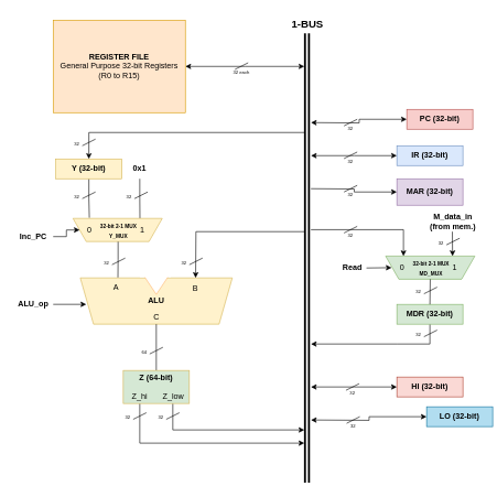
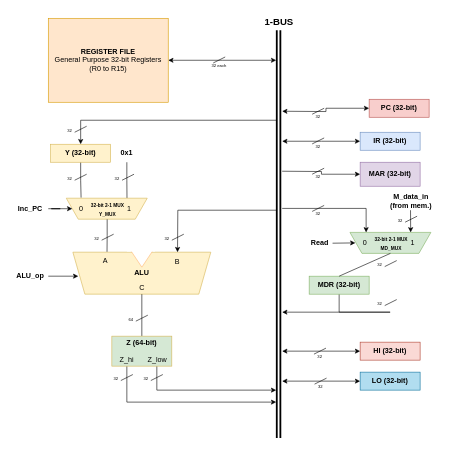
- <mxCell id="57" value="&lt;span style=&quot;font-size: 12px&quot;&gt;&lt;b&gt;Inc_PC&lt;/b&gt;&lt;/span&gt;" style="text;html=1;strokeColor=none;fillColor=none;align=center;verticalAlign=middle;whiteSpace=wrap;rounded=0;sketch=0;fontSize=8;" parent="1" vertex="1"><mxGeometry x="20" y="342.5" width="60" height="30" as="geometry" /></mxCell>
+ <mxCell id="57" value="&lt;span style=&quot;font-size: 12px&quot;&gt;&lt;b&gt;Inc_PC&lt;/b&gt;&lt;/span&gt;" style="text;html=1;strokeColor=none;fillColor=none;align=center;verticalAlign=middle;whiteSpace=wrap;rounded=0;sketch=0;fontSize=8;" parent="1" vertex="1"><mxGeometry x="20" y="332.5" width="60" height="30" as="geometry" /></mxCell>
- <mxCell id="50" value="&lt;b&gt;MDR (32-bit)&lt;/b&gt;" style="rounded=0;whiteSpace=wrap;html=1;sketch=0;fillColor=#d5e8d4;strokeColor=#82b366;" parent="1" vertex="1"><mxGeometry x="600" y="460" width="100" height="30" as="geometry" /></mxCell>
+ <mxCell id="50" value="&lt;b&gt;MDR (32-bit)&lt;/b&gt;" style="rounded=0;whiteSpace=wrap;html=1;sketch=0;fillColor=#d5e8d4;strokeColor=#82b366;" parent="1" vertex="1"><mxGeometry x="515" y="460" width="100" height="30" as="geometry" /></mxCell>
- <mxCell id="67" value="&lt;b&gt;LO (32-bit)&lt;/b&gt;" style="rounded=0;whiteSpace=wrap;html=1;sketch=0;fillColor=#b1ddf0;strokeColor=#10739e;" parent="1" vertex="1"><mxGeometry x="645" y="615" width="100" height="30" as="geometry" /></mxCell>
+ <mxCell id="67" value="&lt;b&gt;LO (32-bit)&lt;/b&gt;" style="rounded=0;whiteSpace=wrap;html=1;sketch=0;fillColor=#b1ddf0;strokeColor=#10739e;" parent="1" vertex="1"><mxGeometry x="600" y="620" width="100" height="30" as="geometry" /></mxCell>
